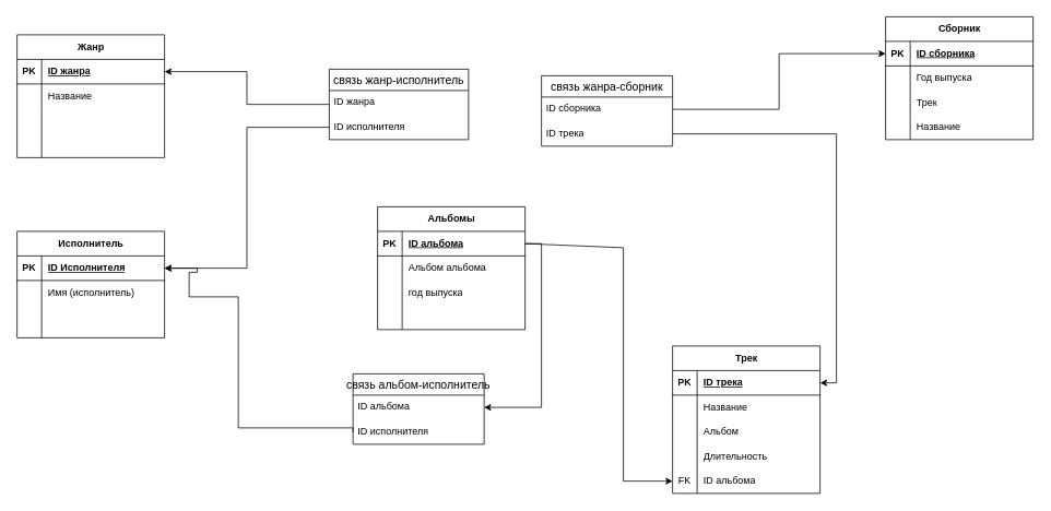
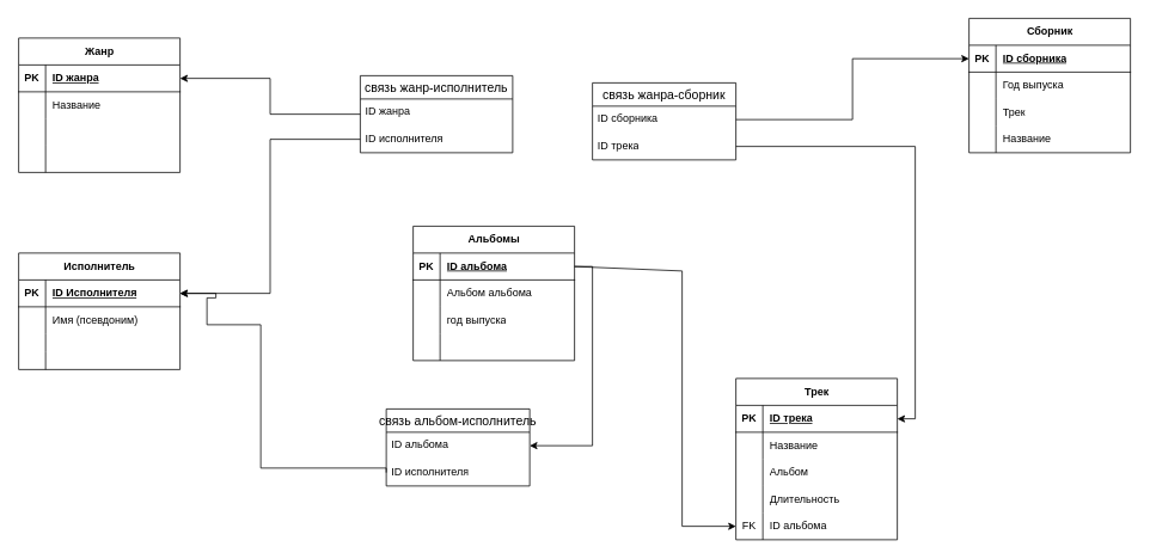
- <mxCell id="80" value="Имя (исполнитель)" style="shape=partialRectangle;connectable=0;fillColor=none;top=0;left=0;bottom=0;right=0;align=left;spacingLeft=6;overflow=hidden;whiteSpace=wrap;html=1;" parent="78" vertex="1"><mxGeometry x="30" width="150" height="30" as="geometry"><mxRectangle width="150" height="30" as="alternateBounds" /></mxGeometry></mxCell>
+ <mxCell id="80" value="Имя (псевдоним)" style="shape=partialRectangle;connectable=0;fillColor=none;top=0;left=0;bottom=0;right=0;align=left;spacingLeft=6;overflow=hidden;whiteSpace=wrap;html=1;" parent="78" vertex="1"><mxGeometry x="30" width="150" height="30" as="geometry"><mxRectangle width="150" height="30" as="alternateBounds" /></mxGeometry></mxCell>
